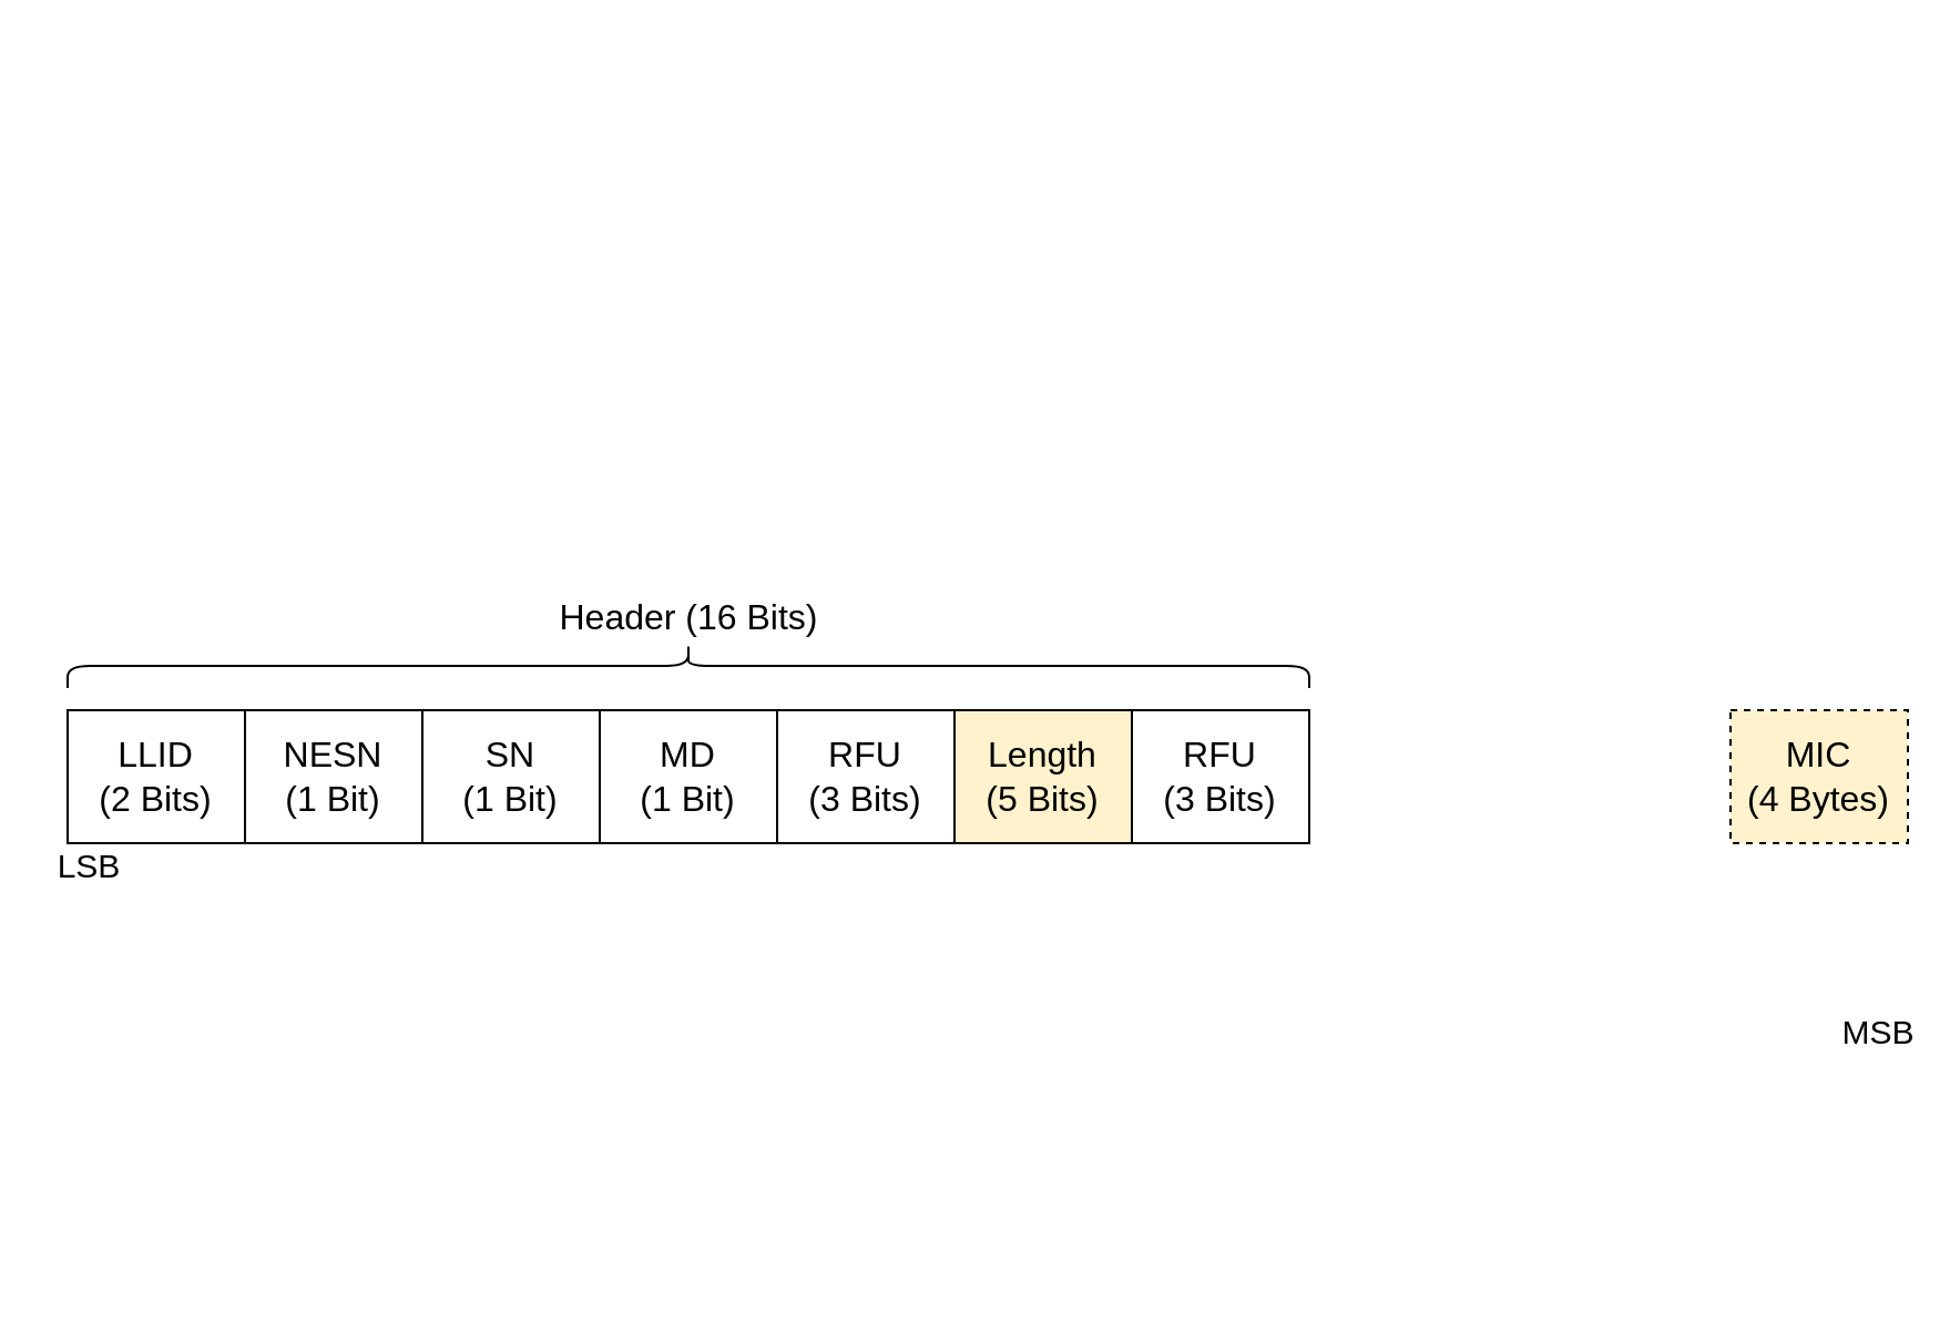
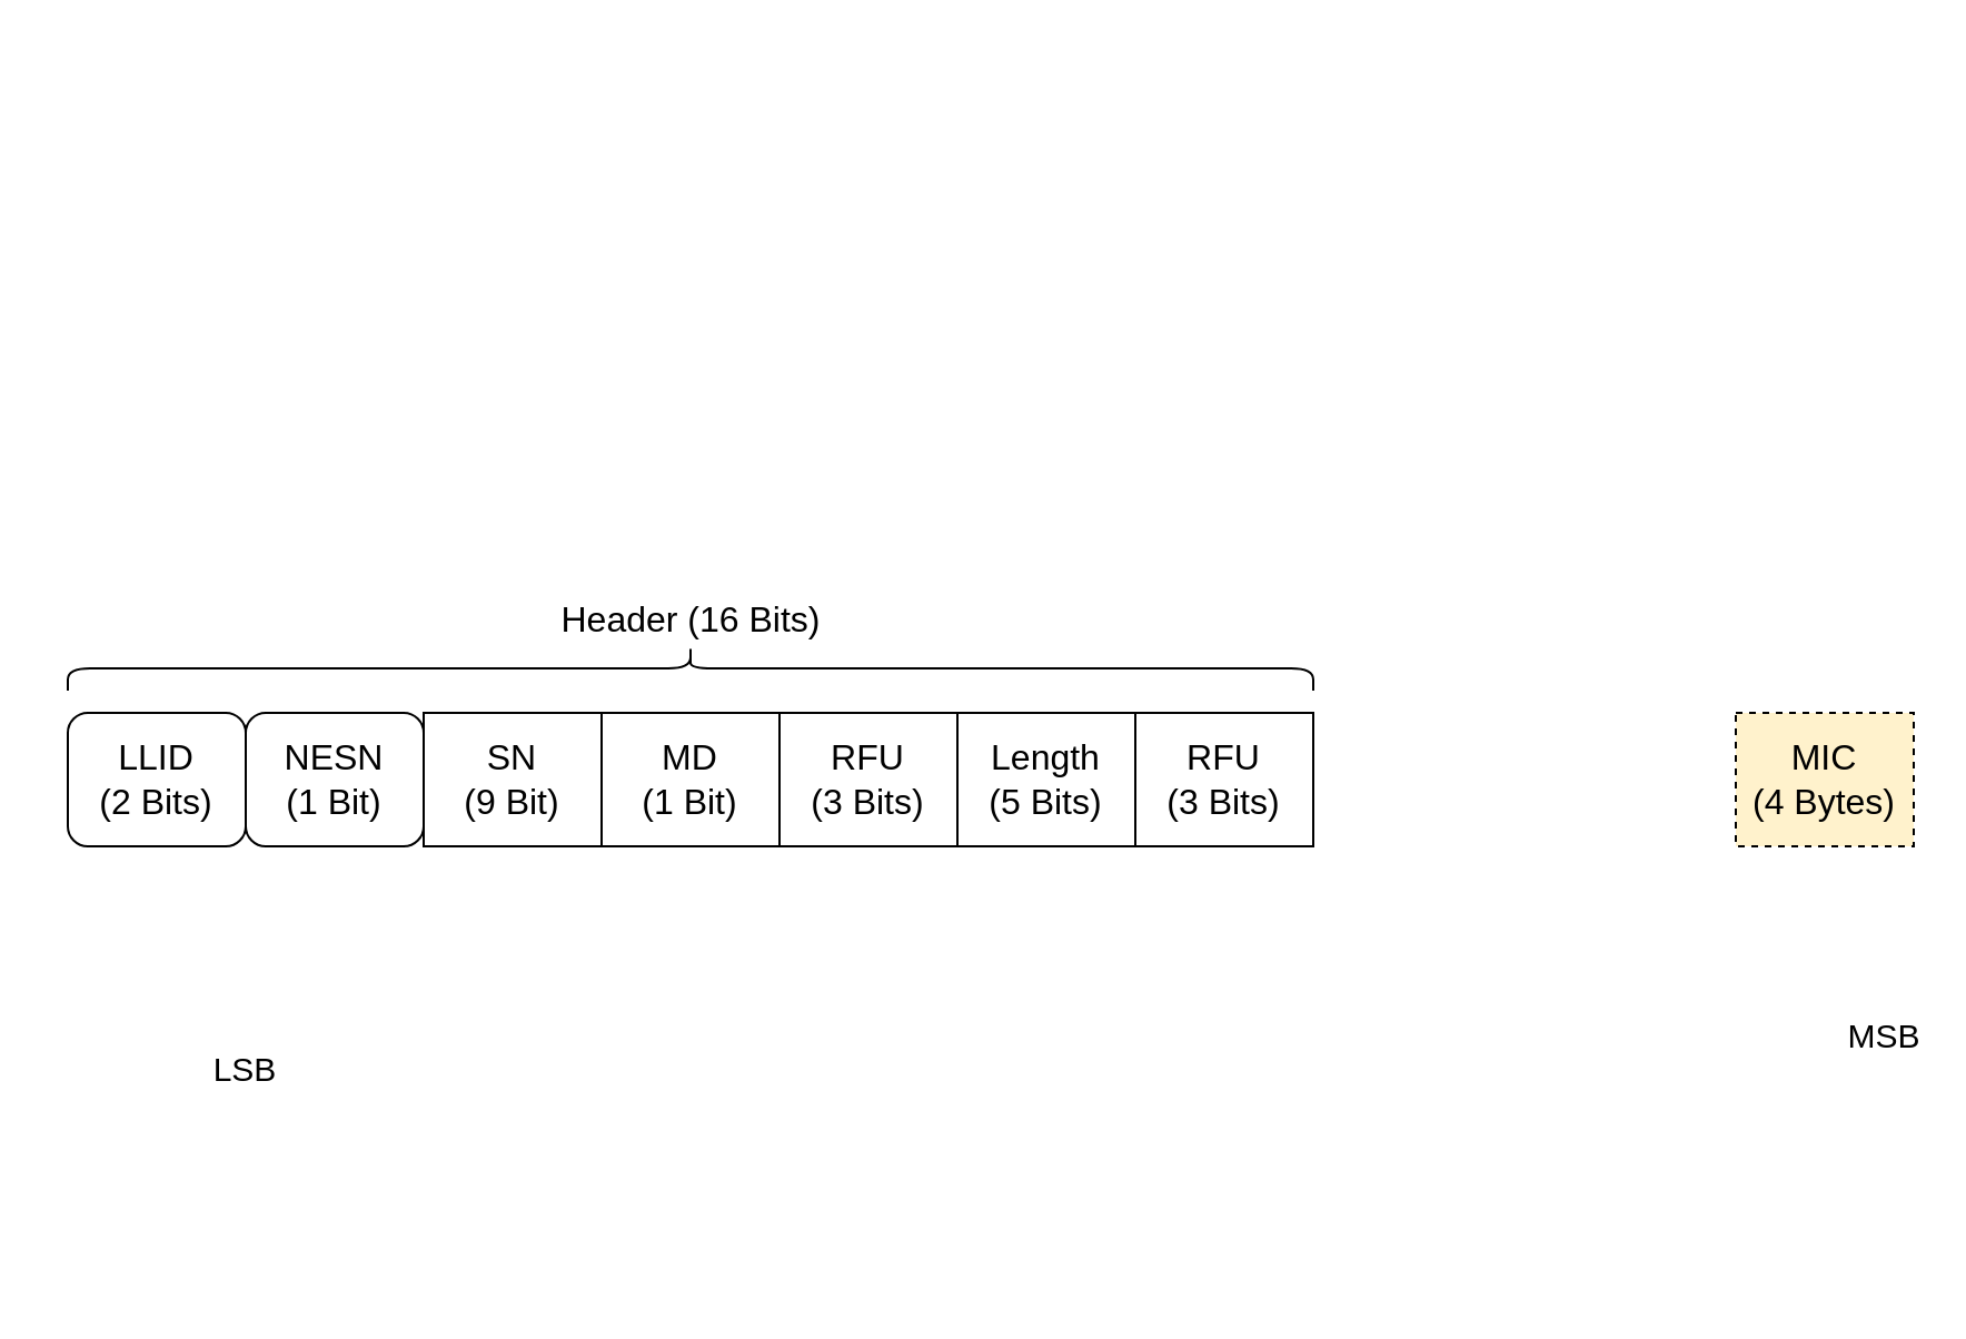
- <mxCell id="3" value="&lt;span style=&quot;font-size: 16px&quot;&gt;LLID&lt;br&gt;(2 Bits)&lt;br&gt;&lt;/span&gt;" style="rounded=0;whiteSpace=wrap;html=1;" parent="1" vertex="1"><mxGeometry x="30" y="320" width="80" height="60" as="geometry" /></mxCell>
+ <mxCell id="3" value="&lt;span style=&quot;font-size: 16px&quot;&gt;LLID&lt;br&gt;(2 Bits)&lt;br&gt;&lt;/span&gt;" style="whiteSpace=wrap;html=1;rounded=1;" parent="1" vertex="1"><mxGeometry x="30" y="320" width="80" height="60" as="geometry" /></mxCell>
- <mxCell id="2" value="&lt;font style=&quot;font-size: 16px&quot;&gt;NESN&lt;br&gt;(1 Bit)&lt;/font&gt;" style="rounded=0;whiteSpace=wrap;html=1;" parent="1" vertex="1"><mxGeometry x="110" y="320" width="80" height="60" as="geometry" /></mxCell>
+ <mxCell id="2" value="&lt;font style=&quot;font-size: 16px&quot;&gt;NESN&lt;br&gt;(1 Bit)&lt;/font&gt;" style="whiteSpace=wrap;html=1;rounded=1;" parent="1" vertex="1"><mxGeometry x="110" y="320" width="80" height="60" as="geometry" /></mxCell>
- <mxCell id="6" value="&lt;font style=&quot;font-size: 16px&quot;&gt;SN&lt;br&gt;(1 Bit)&lt;/font&gt;" style="rounded=0;whiteSpace=wrap;html=1;" parent="1" vertex="1"><mxGeometry x="190" y="320" width="80" height="60" as="geometry" /></mxCell>
+ <mxCell id="6" value="&lt;font style=&quot;font-size: 16px&quot;&gt;SN&lt;br&gt;(9 Bit)&lt;/font&gt;" style="rounded=0;whiteSpace=wrap;html=1;" parent="1" vertex="1"><mxGeometry x="190" y="320" width="80" height="60" as="geometry" /></mxCell>
- <mxCell id="8" value="&lt;font style=&quot;font-size: 16px&quot;&gt;Length&lt;br&gt;(5 Bits)&lt;/font&gt;" style="rounded=0;whiteSpace=wrap;html=1;fillColor=#fff2cc;" parent="1" vertex="1"><mxGeometry x="430" y="320" width="80" height="60" as="geometry" /></mxCell>
+ <mxCell id="8" value="&lt;font style=&quot;font-size: 16px&quot;&gt;Length&lt;br&gt;(5 Bits)&lt;/font&gt;" style="rounded=0;whiteSpace=wrap;html=1;" parent="1" vertex="1"><mxGeometry x="430" y="320" width="80" height="60" as="geometry" /></mxCell>
- <mxCell id="5" value="LSB" style="text;html=1;strokeColor=none;fillColor=none;align=center;verticalAlign=middle;whiteSpace=wrap;rounded=0;fontSize=15;" parent="1" vertex="1"><mxGeometry y="380" width="40" height="20" as="geometry" x="20" /></mxCell>
+ <mxCell id="5" value="LSB" style="text;html=1;strokeColor=none;fillColor=none;align=center;verticalAlign=middle;whiteSpace=wrap;rounded=0;fontSize=15;" parent="1" vertex="1"><mxGeometry x="90" y="470" width="40" height="20" as="geometry" /></mxCell>
